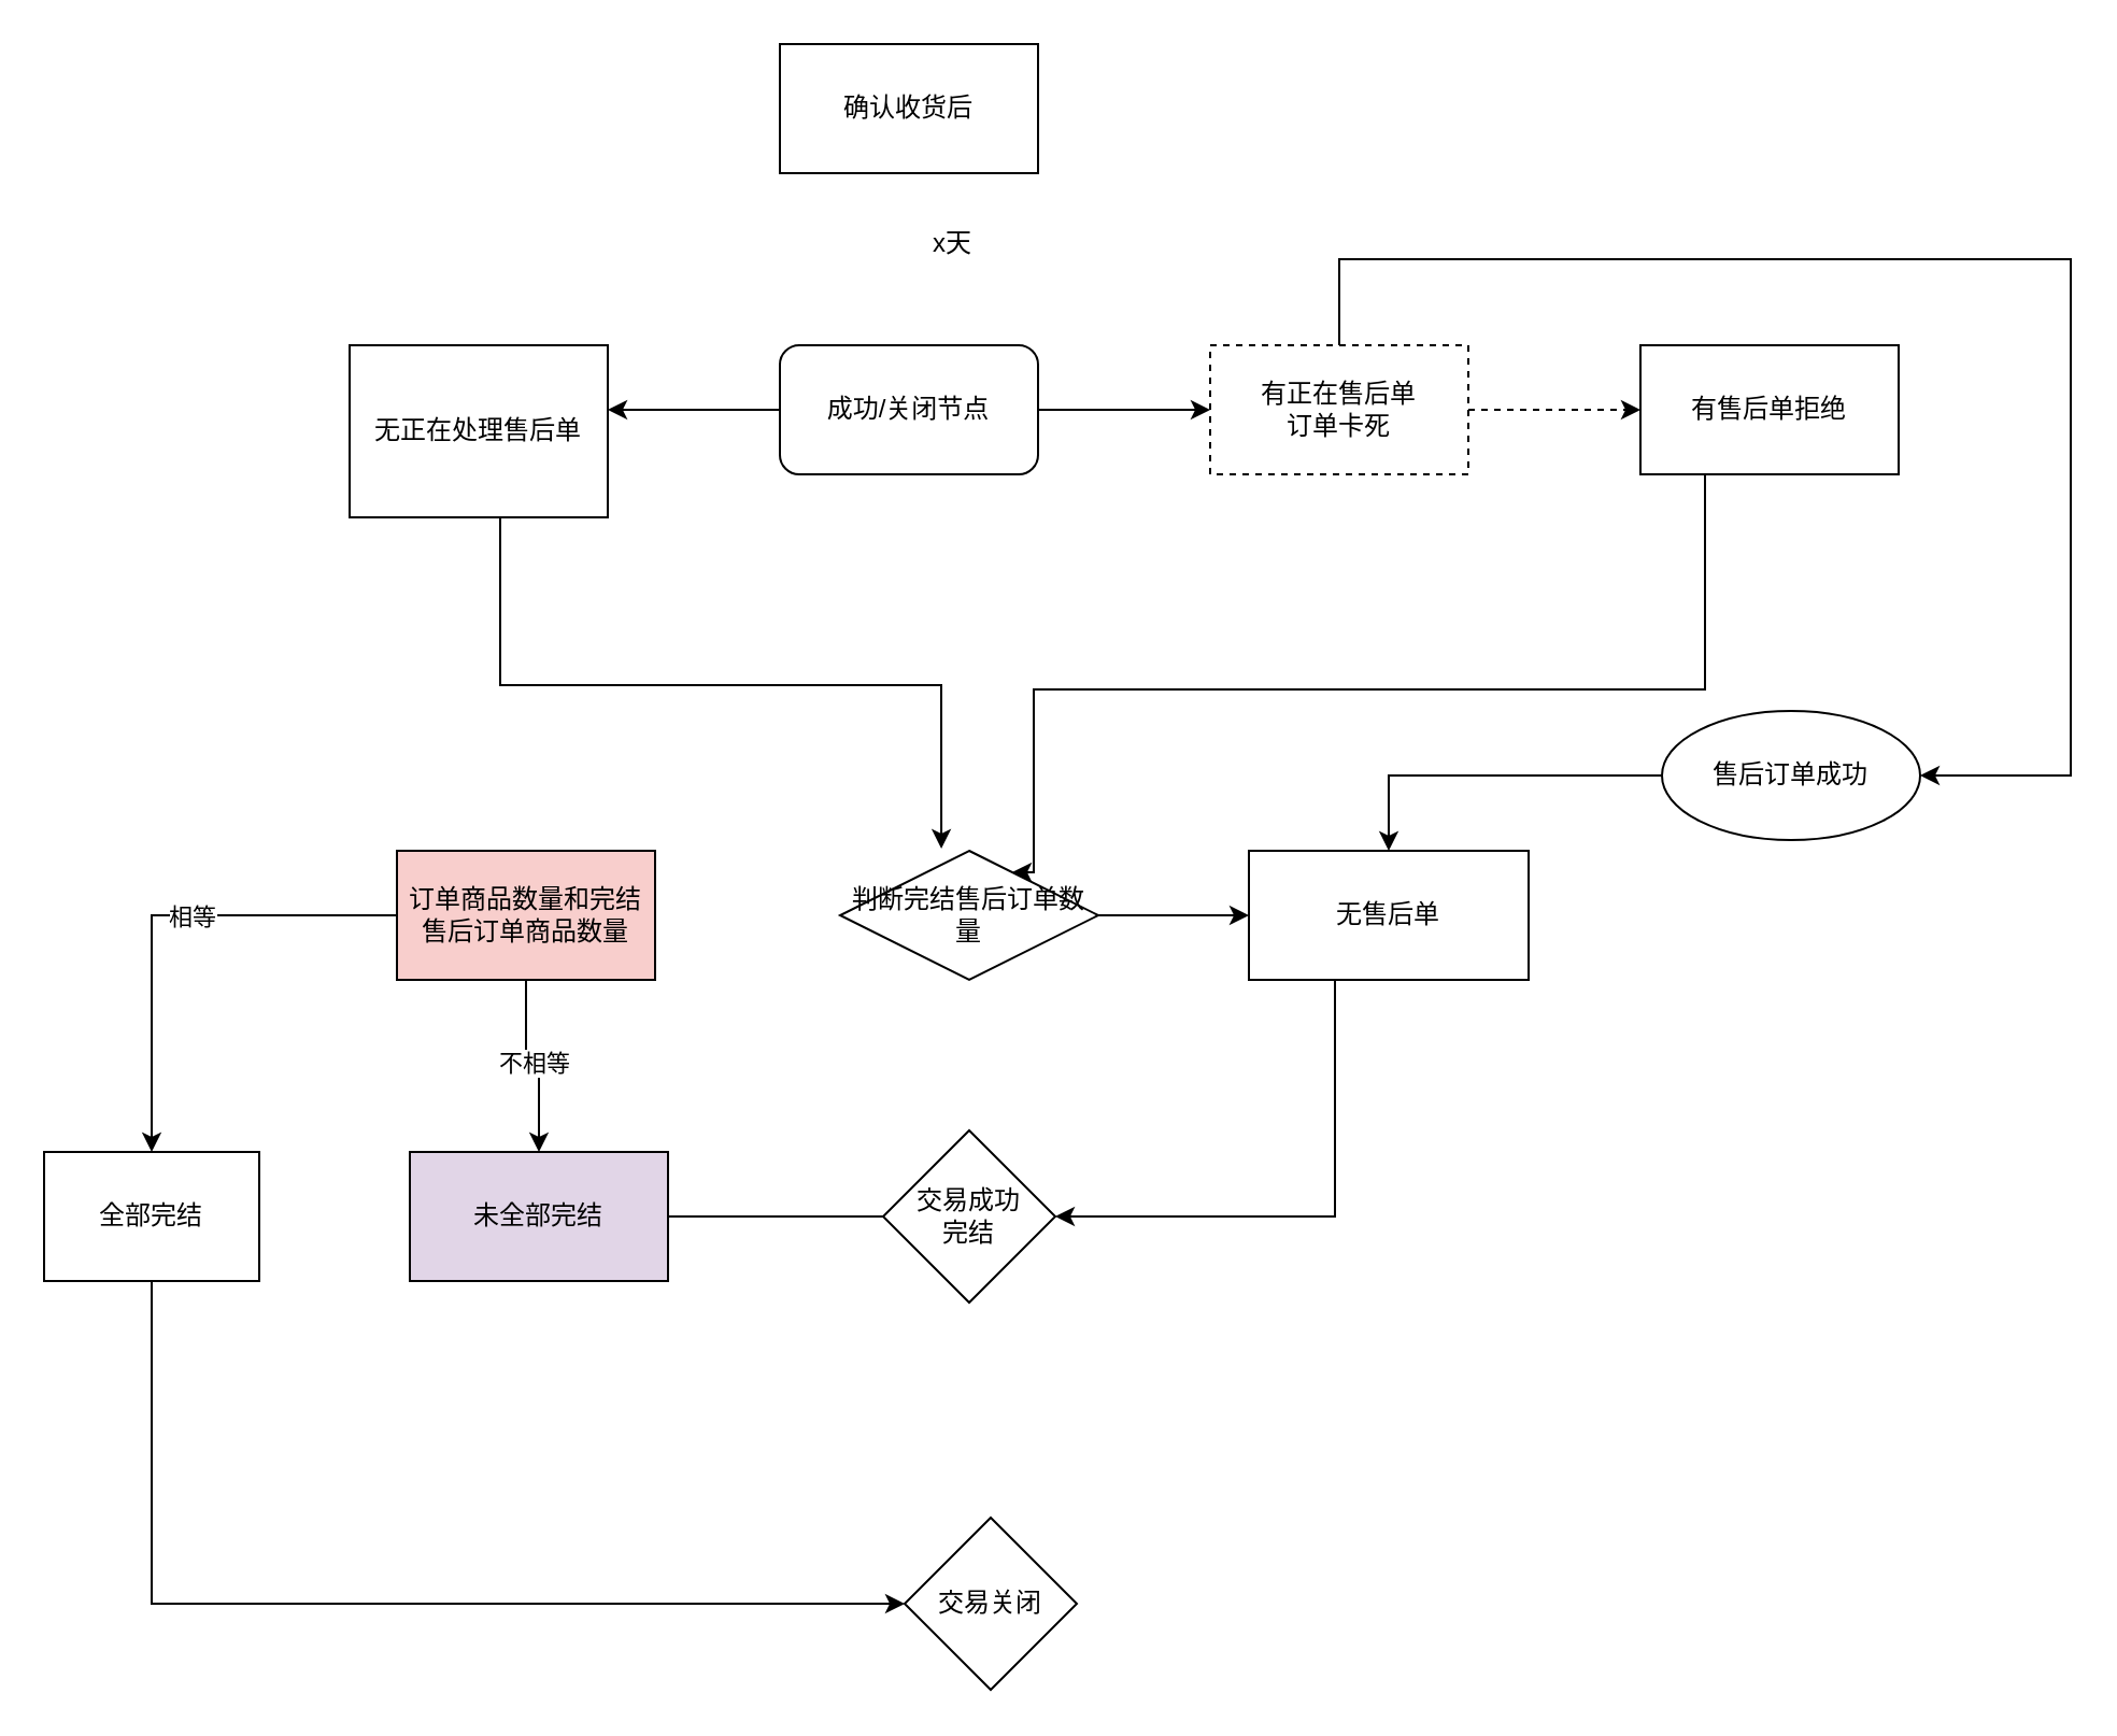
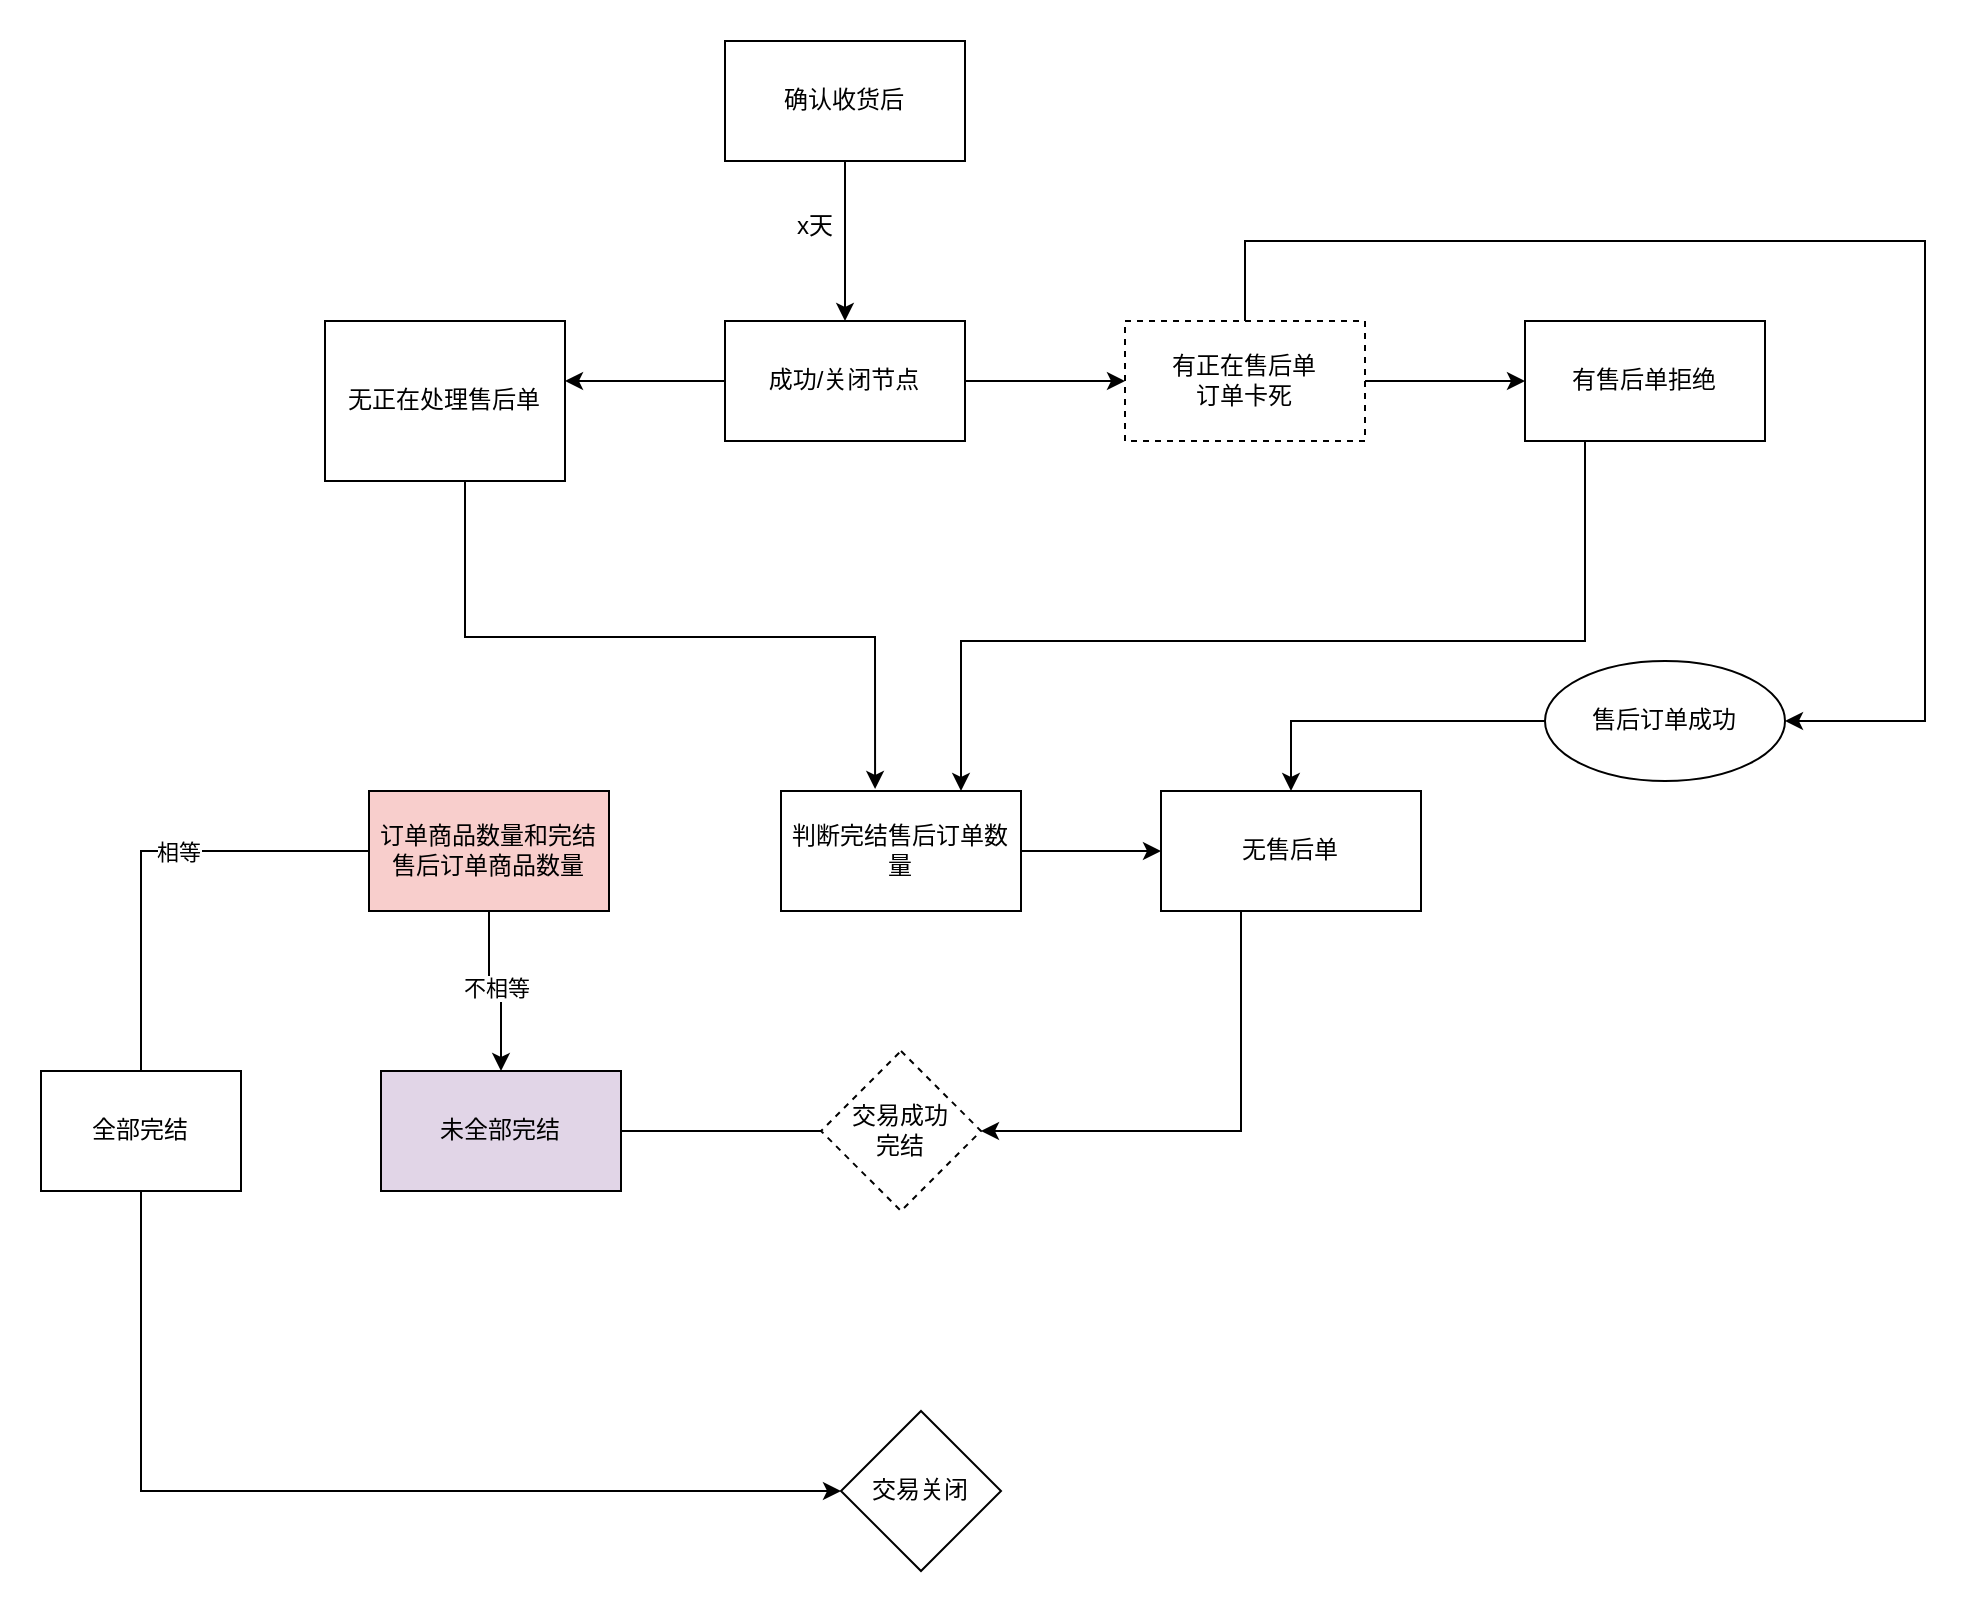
- <mxCell id="7" value="x天" style="text;html=1;align=center;verticalAlign=middle;resizable=0;points=[];autosize=1;strokeColor=none;fillColor=none;" parent="1" vertex="1"><mxGeometry x="422" y="98" width="40" height="30" as="geometry" /></mxCell>
+ <mxCell id="7" value="x天" style="text;html=1;align=center;verticalAlign=middle;resizable=0;points=[];autosize=1;strokeColor=none;fillColor=none;" parent="1" vertex="1"><mxGeometry x="387" y="98" width="40" height="30" as="geometry" /></mxCell>
+ <mxCell id="2" value="" style="edgeStyle=orthogonalEdgeStyle;rounded=0;orthogonalLoop=1;jettySize=auto;html=1;" parent="1" source="3" target="6" edge="1"><mxGeometry relative="1" as="geometry" /></mxCell>
- <mxCell id="6" value="成功/关闭节点" style="whiteSpace=wrap;html=1;rounded=1;" parent="1" vertex="1"><mxGeometry x="362" y="160" width="120" height="60" as="geometry" /></mxCell>
+ <mxCell id="6" value="成功/关闭节点" style="rounded=0;whiteSpace=wrap;html=1;" parent="1" vertex="1"><mxGeometry x="362" y="160" width="120" height="60" as="geometry" /></mxCell>
- <mxCell id="12" value="" style="edgeStyle=orthogonalEdgeStyle;rounded=0;orthogonalLoop=1;jettySize=auto;html=1;dashed=1;" parent="1" source="13" target="31" edge="1"><mxGeometry relative="1" as="geometry" /></mxCell>
+ <mxCell id="12" value="" style="edgeStyle=orthogonalEdgeStyle;rounded=0;orthogonalLoop=1;jettySize=auto;html=1;" parent="1" source="13" target="31" edge="1"><mxGeometry relative="1" as="geometry" /></mxCell>
- <mxCell id="15" value="判断完结售后订单数量&lt;br&gt;" style="rhombus;whiteSpace=wrap;html=1;" parent="1" vertex="1"><mxGeometry x="390" y="395" width="120" height="60" as="geometry" /></mxCell>
+ <mxCell id="15" value="判断完结售后订单数量&lt;br&gt;" style="whiteSpace=wrap;html=1;rounded=0;" parent="1" vertex="1"><mxGeometry x="390" y="395" width="120" height="60" as="geometry" /></mxCell>
- <mxCell id="18" value="" style="edgeStyle=orthogonalEdgeStyle;rounded=0;orthogonalLoop=1;jettySize=auto;html=1;" parent="1" source="20" target="26" edge="1"><mxGeometry relative="1" as="geometry" /></mxCell>
+ <mxCell id="18" value="" style="edgeStyle=orthogonalEdgeStyle;rounded=0;orthogonalLoop=1;jettySize=auto;html=1;endArrow=none;" parent="1" source="20" target="26" edge="1"><mxGeometry relative="1" as="geometry" /></mxCell>
- <mxCell id="10" value="交易成功&lt;br&gt;完结" style="rhombus;whiteSpace=wrap;html=1;" parent="1" vertex="1"><mxGeometry x="410" y="525" width="80" height="80" as="geometry" /></mxCell>
+ <mxCell id="10" value="交易成功&lt;br&gt;完结" style="rhombus;whiteSpace=wrap;html=1;dashed=1;" parent="1" vertex="1"><mxGeometry x="410" y="525" width="80" height="80" as="geometry" /></mxCell>
